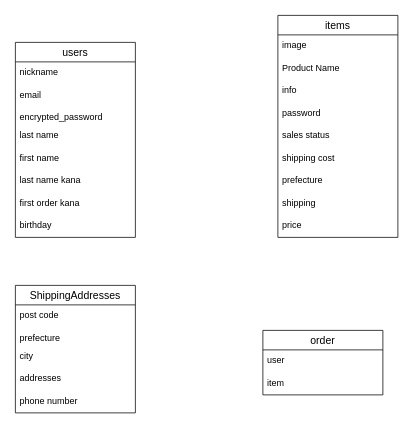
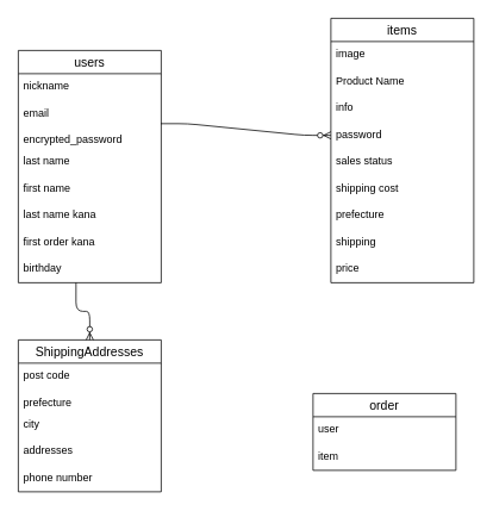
+ <mxCell id="27" value="" style="edgeStyle=entityRelationEdgeStyle;fontSize=12;html=1;endArrow=ERzeroToMany;endFill=1;exitX=0.997;exitY=0.865;exitDx=0;exitDy=0;exitPerimeter=0;" edge="1" parent="1" source="4" target="15"><mxGeometry width="100" height="100" relative="1" as="geometry"><mxPoint x="130" y="290" as="sourcePoint" /><mxPoint x="230" y="190" as="targetPoint" /></mxGeometry></mxCell>
+ <mxCell id="28" value="" style="fontSize=12;html=1;endArrow=ERzeroToMany;endFill=1;entryX=0.5;entryY=0;entryDx=0;entryDy=0;elbow=vertical;edgeStyle=orthogonalEdgeStyle;exitX=0.404;exitY=0.996;exitDx=0;exitDy=0;exitPerimeter=0;" edge="1" parent="1" source="10" target="21"><mxGeometry width="100" height="100" relative="1" as="geometry"><mxPoint x="30" y="400" as="sourcePoint" /><mxPoint x="220" y="200" as="targetPoint" /></mxGeometry></mxCell>
